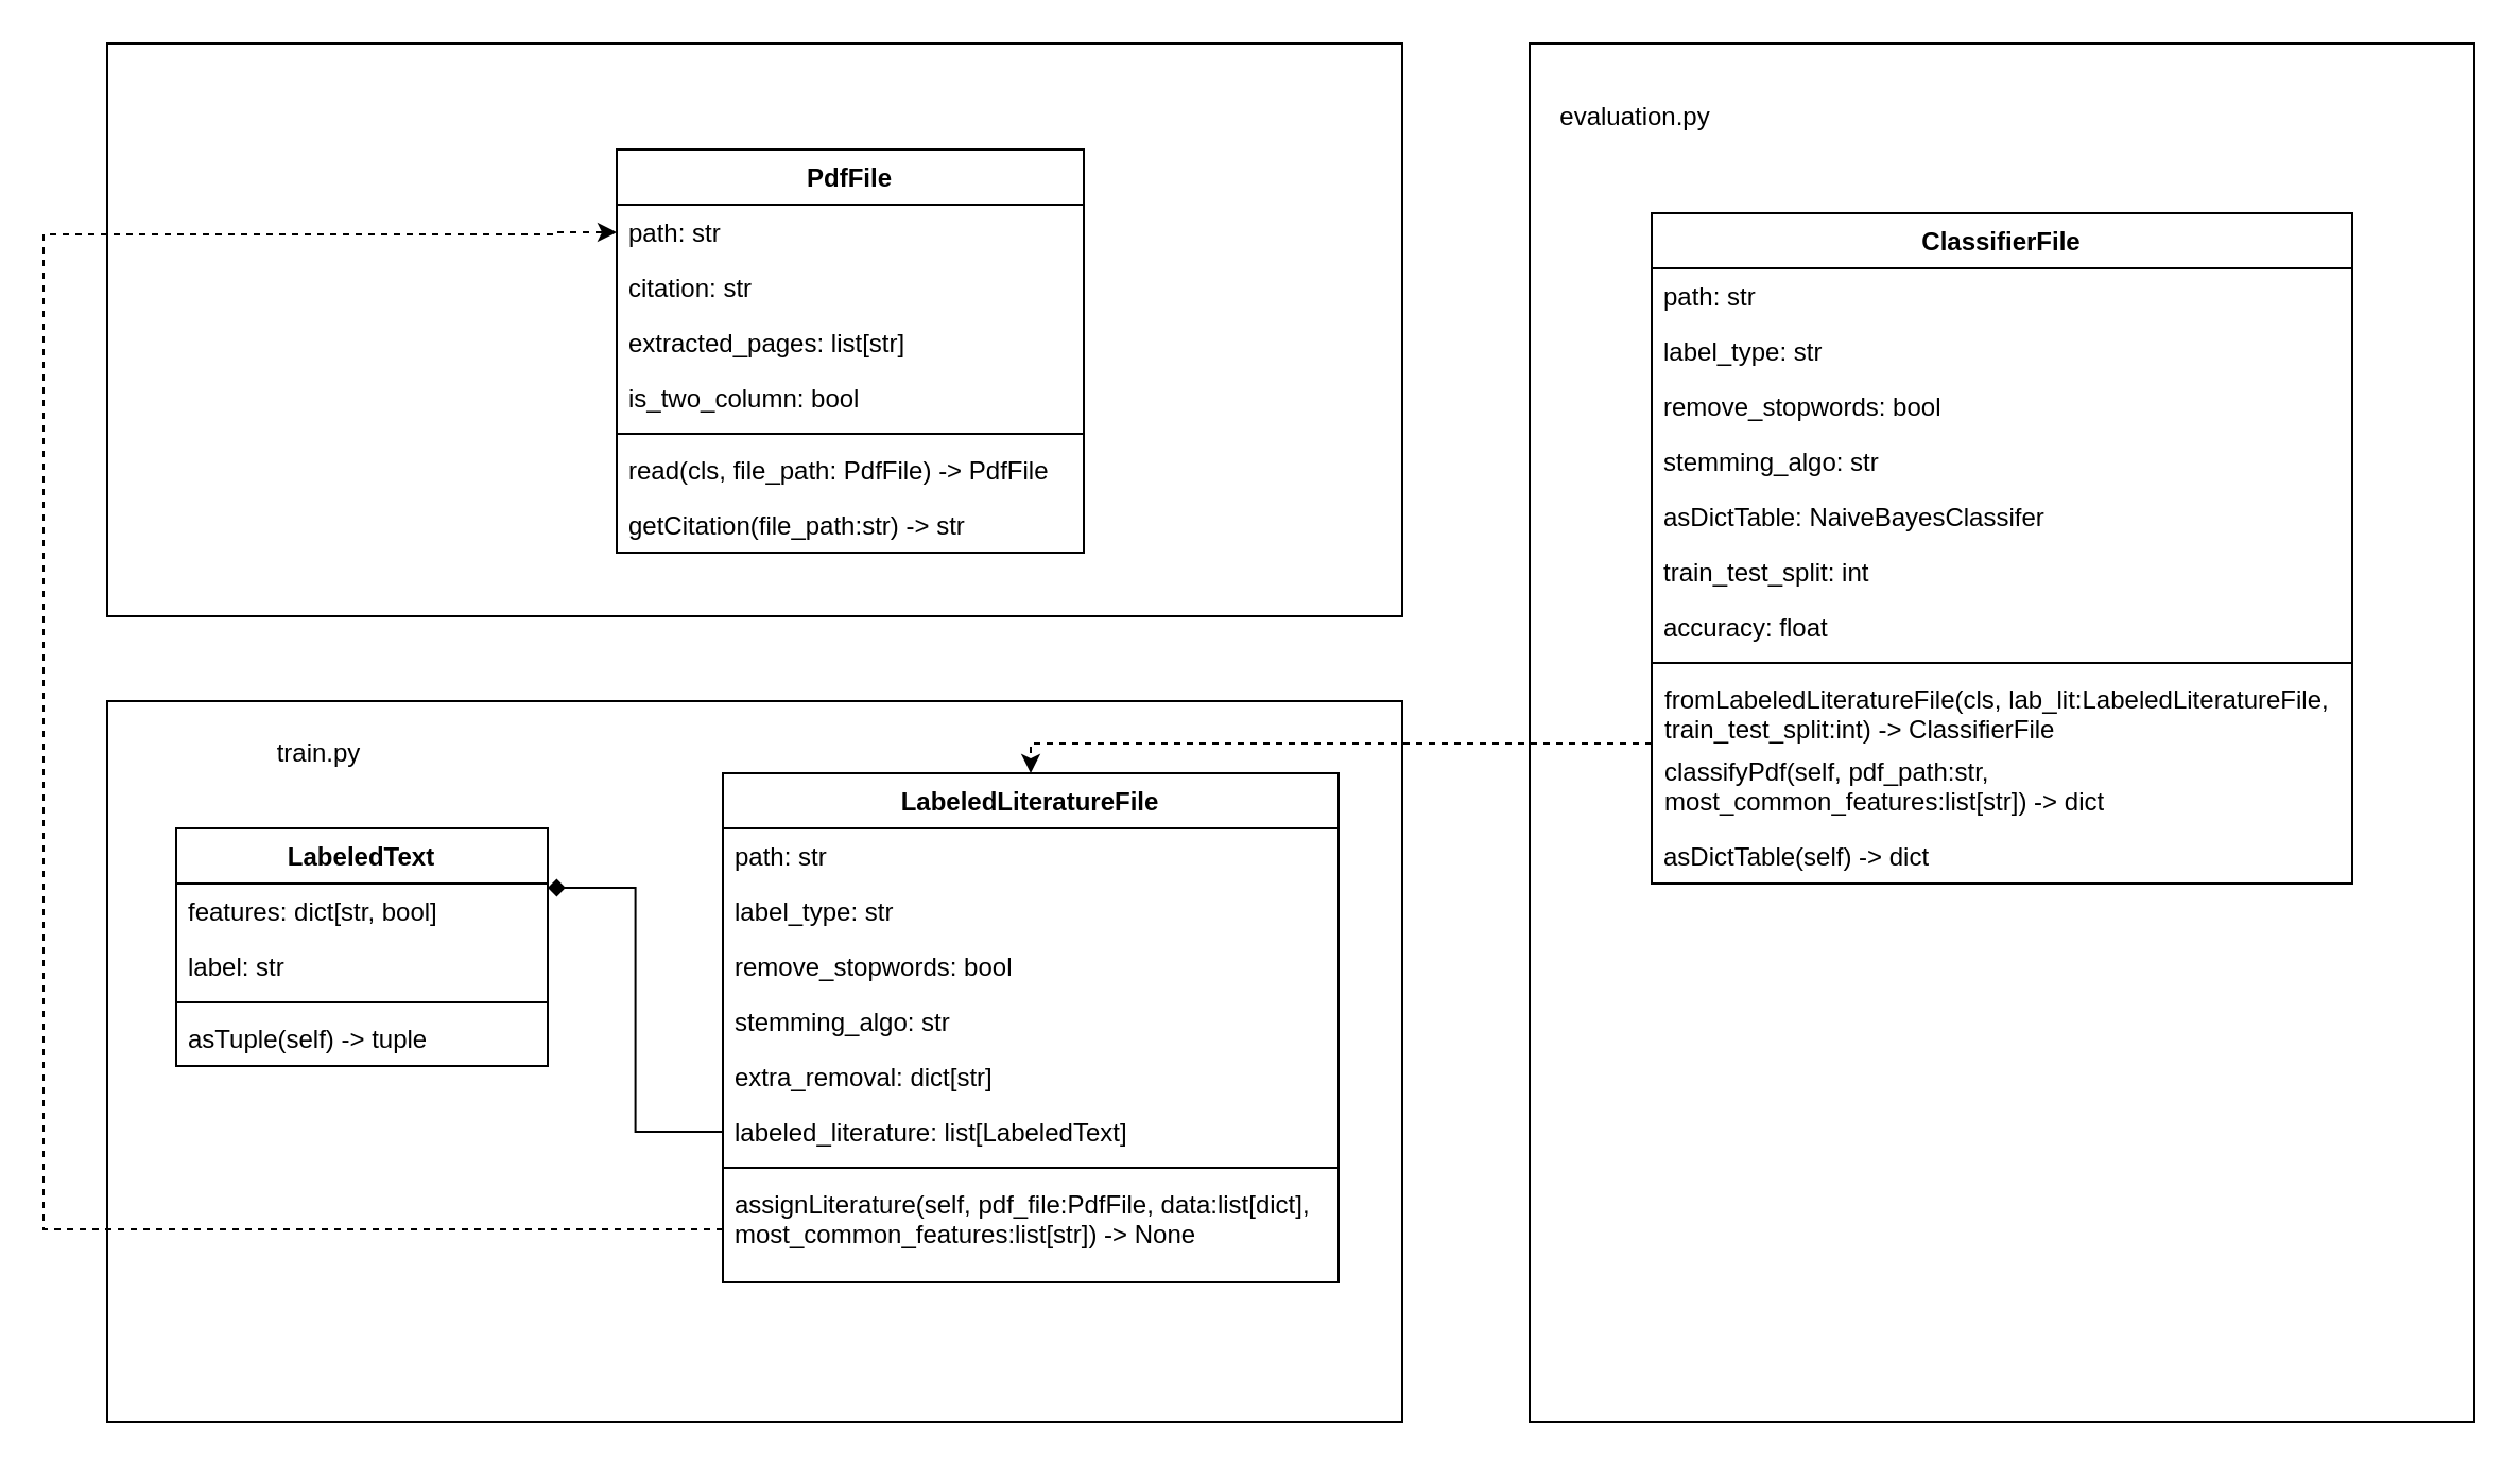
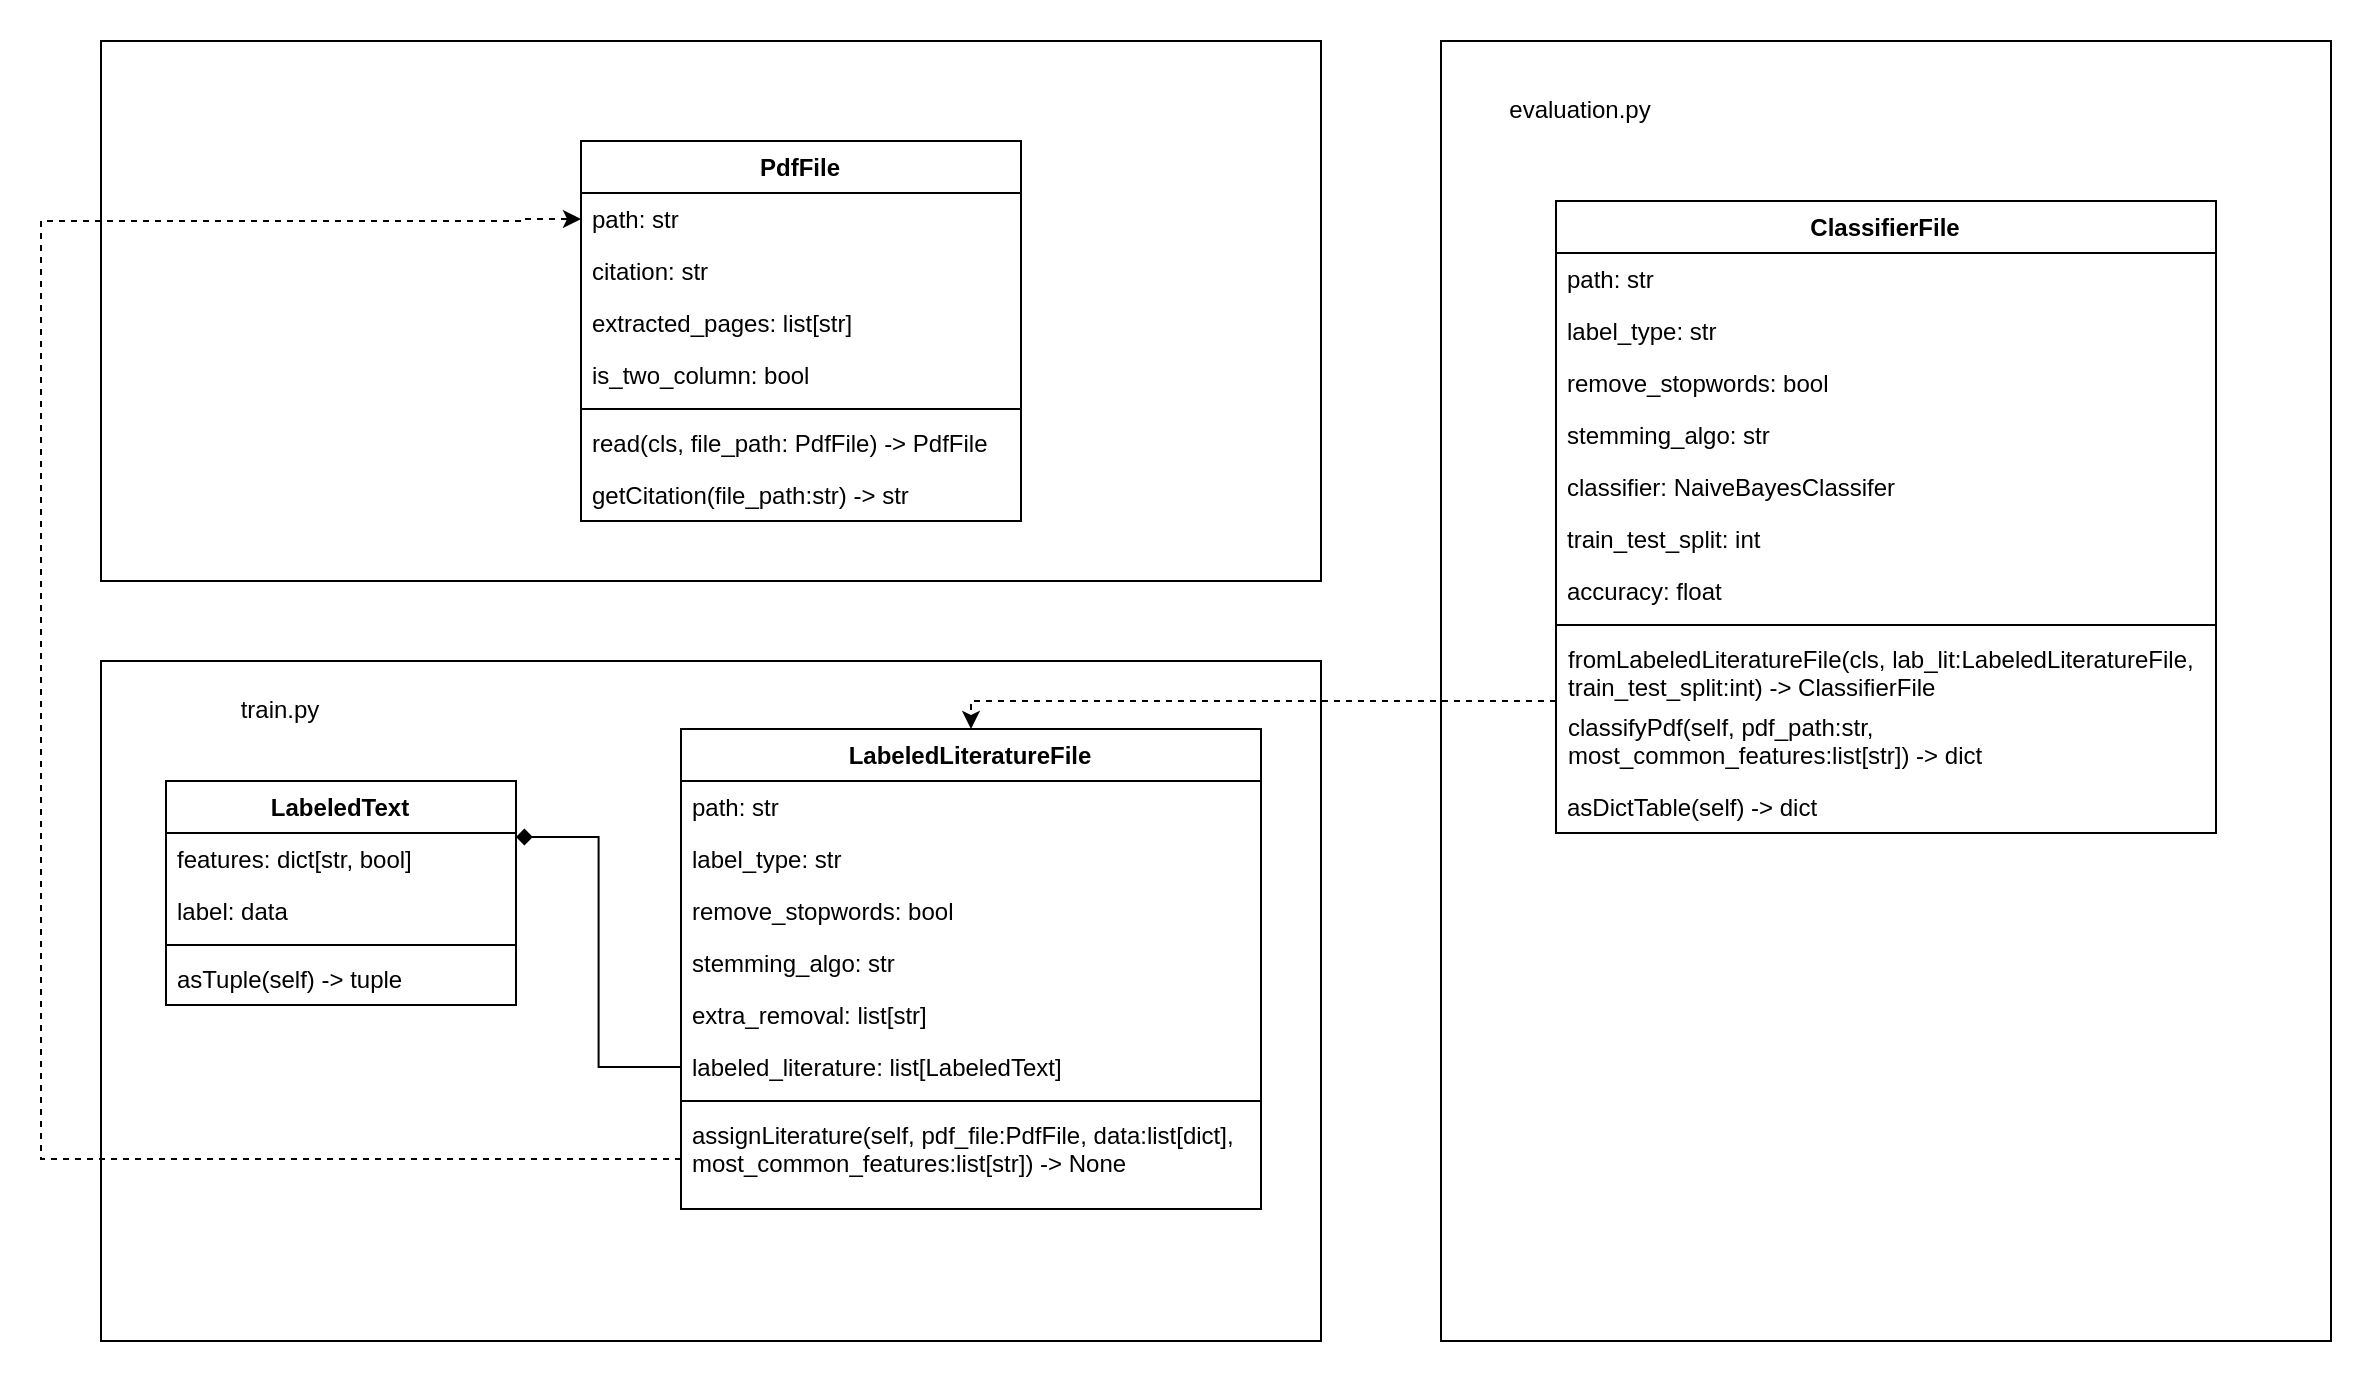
- <mxCell id="28" value="evaluation.py" style="text;html=1;strokeColor=none;fillColor=none;align=center;verticalAlign=middle;whiteSpace=wrap;rounded=0;" parent="1" vertex="1"><mxGeometry x="740" y="40" width="60" height="30" as="geometry" /></mxCell>
+ <mxCell id="28" value="evaluation.py" style="text;html=1;strokeColor=none;fillColor=none;align=center;verticalAlign=middle;whiteSpace=wrap;rounded=0;" parent="1" vertex="1"><mxGeometry x="760" y="40" width="60" height="30" as="geometry" /></mxCell>
- <mxCell id="34" value="asDictTable: NaiveBayesClassifer" style="text;strokeColor=none;fillColor=none;align=left;verticalAlign=top;spacingLeft=4;spacingRight=4;overflow=hidden;rotatable=0;points=[[0,0.5],[1,0.5]];portConstraint=eastwest;" parent="29" vertex="1"><mxGeometry y="130" width="330" height="26" as="geometry" /></mxCell>
+ <mxCell id="34" value="classifier: NaiveBayesClassifer" style="text;strokeColor=none;fillColor=none;align=left;verticalAlign=top;spacingLeft=4;spacingRight=4;overflow=hidden;rotatable=0;points=[[0,0.5],[1,0.5]];portConstraint=eastwest;" parent="29" vertex="1"><mxGeometry y="130" width="330" height="26" as="geometry" /></mxCell>
- <mxCell id="12" value="train.py" style="text;html=1;strokeColor=none;fillColor=none;align=center;verticalAlign=middle;whiteSpace=wrap;rounded=0;" parent="1" vertex="1"><mxGeometry x="120" y="340" width="60" height="30" as="geometry" /></mxCell>
+ <mxCell id="12" value="train.py" style="text;html=1;strokeColor=none;fillColor=none;align=center;verticalAlign=middle;whiteSpace=wrap;rounded=0;" parent="1" vertex="1"><mxGeometry x="110" y="340" width="60" height="30" as="geometry" /></mxCell>
- <mxCell id="24" value="label: str" style="text;strokeColor=none;fillColor=none;align=left;verticalAlign=top;spacingLeft=4;spacingRight=4;overflow=hidden;rotatable=0;points=[[0,0.5],[1,0.5]];portConstraint=eastwest;" parent="22" vertex="1"><mxGeometry y="52" width="175" height="26" as="geometry" /></mxCell>
+ <mxCell id="24" value="label: data" style="text;strokeColor=none;fillColor=none;align=left;verticalAlign=top;spacingLeft=4;spacingRight=4;overflow=hidden;rotatable=0;points=[[0,0.5],[1,0.5]];portConstraint=eastwest;" parent="22" vertex="1"><mxGeometry y="52" width="175" height="26" as="geometry" /></mxCell>
- <mxCell id="18" value="extra_removal: dict[str]" style="text;strokeColor=none;fillColor=none;align=left;verticalAlign=top;spacingLeft=4;spacingRight=4;overflow=hidden;rotatable=0;points=[[0,0.5],[1,0.5]];portConstraint=eastwest;" vertex="1" parent="13"><mxGeometry y="130" width="290" height="26" as="geometry" /></mxCell>
+ <mxCell id="18" value="extra_removal: list[str]" style="text;strokeColor=none;fillColor=none;align=left;verticalAlign=top;spacingLeft=4;spacingRight=4;overflow=hidden;rotatable=0;points=[[0,0.5],[1,0.5]];portConstraint=eastwest;" vertex="1" parent="13"><mxGeometry y="130" width="290" height="26" as="geometry" /></mxCell>
